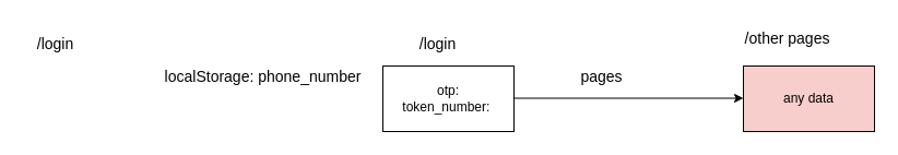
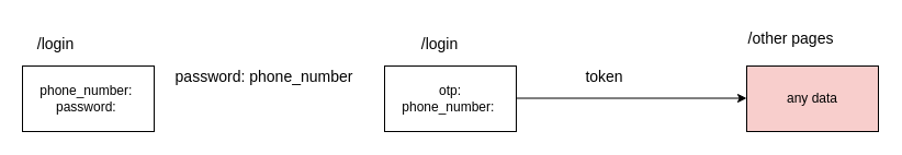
- <mxCell id="8" value="localStorage: phone_number" style="text;html=1;align=center;verticalAlign=middle;resizable=0;points=[];autosize=1;strokeColor=none;fillColor=none;fontSize=14;" vertex="1" parent="1"><mxGeometry x="140" y="55" width="200" height="30" as="geometry" /></mxCell>
+ <mxCell id="8" value="password: phone_number" style="text;html=1;align=center;verticalAlign=middle;resizable=0;points=[];autosize=1;strokeColor=none;fillColor=none;fontSize=14;" vertex="1" parent="1"><mxGeometry x="140" y="55" width="200" height="30" as="geometry" /></mxCell>
- <mxCell id="9" value="pages" style="text;html=1;align=center;verticalAlign=middle;resizable=0;points=[];autosize=1;strokeColor=none;fillColor=none;fontSize=14;" vertex="1" parent="1"><mxGeometry x="520" y="55" width="60" height="30" as="geometry" /></mxCell>
+ <mxCell id="9" value="token" style="text;html=1;align=center;verticalAlign=middle;resizable=0;points=[];autosize=1;strokeColor=none;fillColor=none;fontSize=14;" vertex="1" parent="1"><mxGeometry x="520" y="55" width="60" height="30" as="geometry" /></mxCell>
+ <mxCell id="2" value="phone_number:&amp;nbsp;&lt;br&gt;password:&amp;nbsp;" style="rounded=0;whiteSpace=wrap;html=1;" vertex="1" parent="1"><mxGeometry x="20" y="60" width="120" height="60" as="geometry" /></mxCell>
- <mxCell id="3" value="otp:&lt;br&gt;token_number:&amp;nbsp;" style="rounded=0;whiteSpace=wrap;html=1;" vertex="1" parent="1"><mxGeometry x="350" y="60" width="120" height="60" as="geometry" /></mxCell>
+ <mxCell id="3" value="otp:&lt;br&gt;phone_number:&amp;nbsp;" style="rounded=0;whiteSpace=wrap;html=1;" vertex="1" parent="1"><mxGeometry x="350" y="60" width="120" height="60" as="geometry" /></mxCell>
